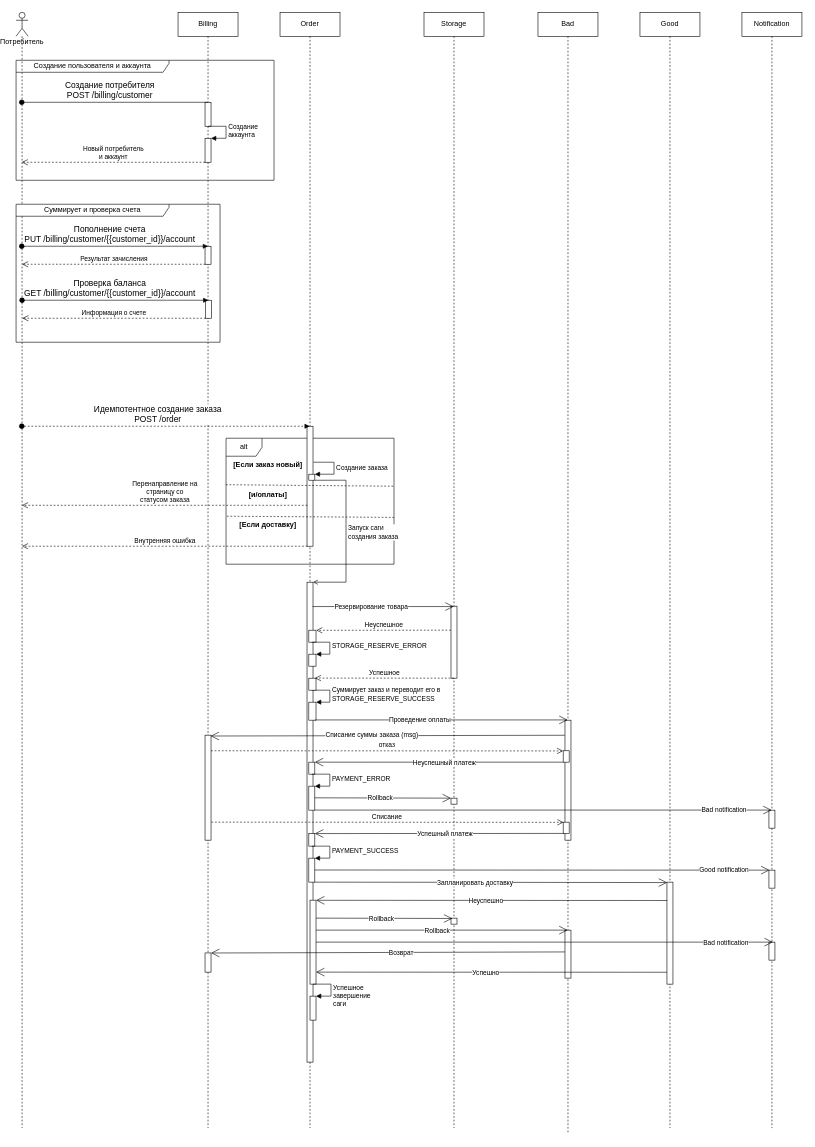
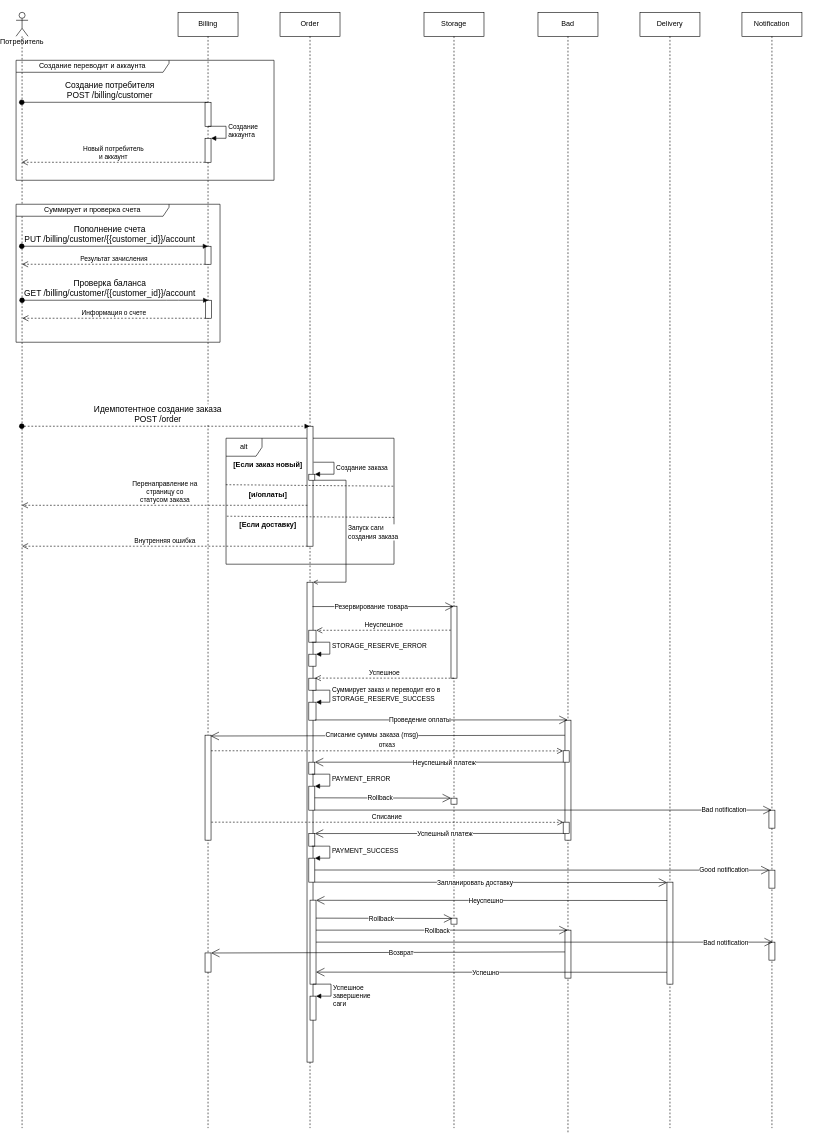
- <mxCell id="45" value="Good" style="shape=umlLifeline;perimeter=lifelinePerimeter;whiteSpace=wrap;html=1;container=1;collapsible=0;recursiveResize=0;outlineConnect=0;" parent="1" vertex="1"><mxGeometry x="1060" y="20" width="100" height="1860" as="geometry" /></mxCell>
+ <mxCell id="45" value="Delivery" style="shape=umlLifeline;perimeter=lifelinePerimeter;whiteSpace=wrap;html=1;container=1;collapsible=0;recursiveResize=0;outlineConnect=0;" parent="1" vertex="1"><mxGeometry x="1060" y="20" width="100" height="1860" as="geometry" /></mxCell>
- <mxCell id="3" value="Создание пользователя и аккаунта" style="shape=umlFrame;whiteSpace=wrap;html=1;width=255;height=20;" parent="1" vertex="1"><mxGeometry x="20" y="100" width="430" height="200" as="geometry" /></mxCell>
+ <mxCell id="3" value="Создание переводит и аккаунта" style="shape=umlFrame;whiteSpace=wrap;html=1;width=255;height=20;" parent="1" vertex="1"><mxGeometry x="20" y="100" width="430" height="200" as="geometry" /></mxCell>
